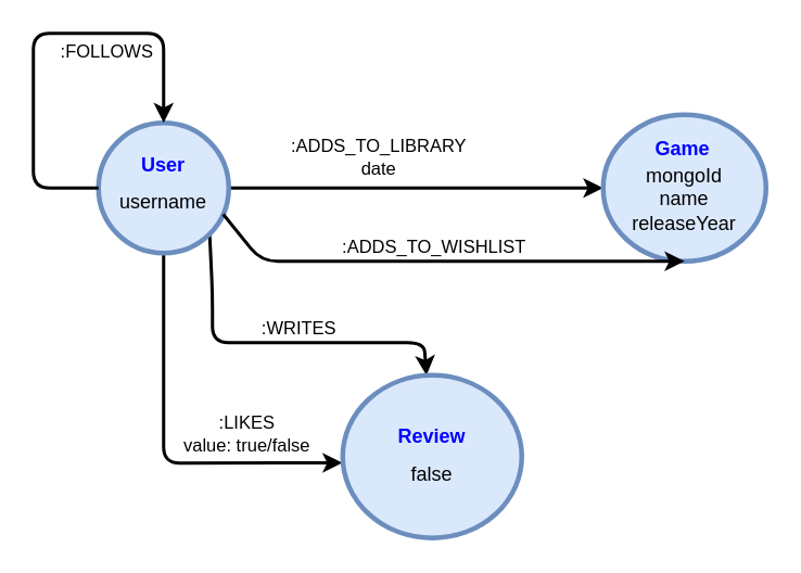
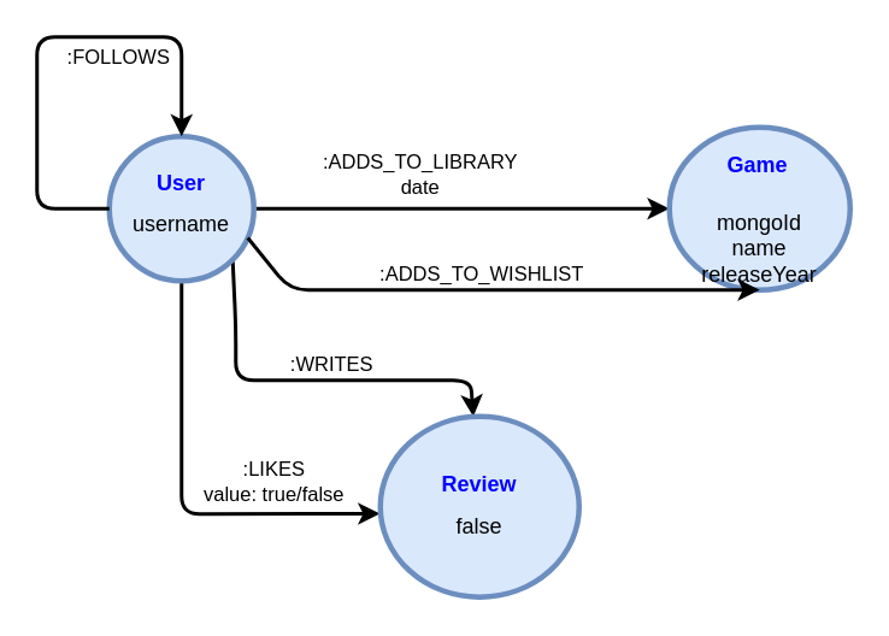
- <mxCell id="17" value="mongoId&lt;br&gt;name&lt;br&gt;releaseYear" style="text;html=1;strokeColor=none;fillColor=none;align=center;verticalAlign=middle;whiteSpace=wrap;rounded=0;" parent="1" vertex="1"><mxGeometry x="390" y="107" width="60" height="30" as="geometry" /></mxCell>
+ <mxCell id="17" value="mongoId&lt;br&gt;name&lt;br&gt;releaseYear" style="text;html=1;strokeColor=none;fillColor=none;align=center;verticalAlign=middle;whiteSpace=wrap;rounded=0;" parent="1" vertex="1"><mxGeometry x="390" y="122" width="60" height="30" as="geometry" /></mxCell>
